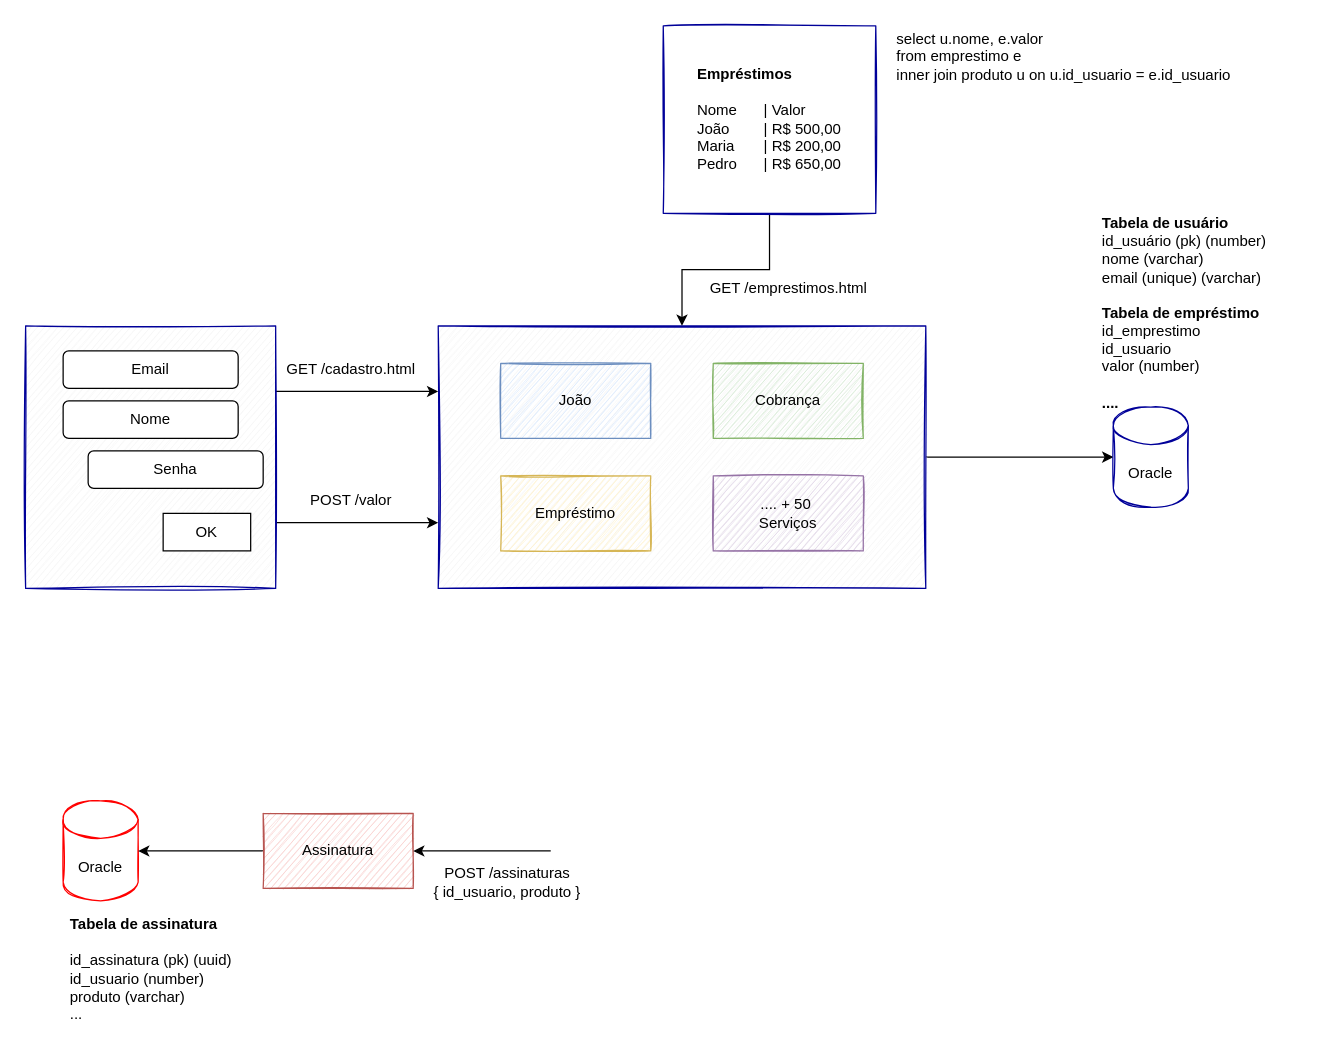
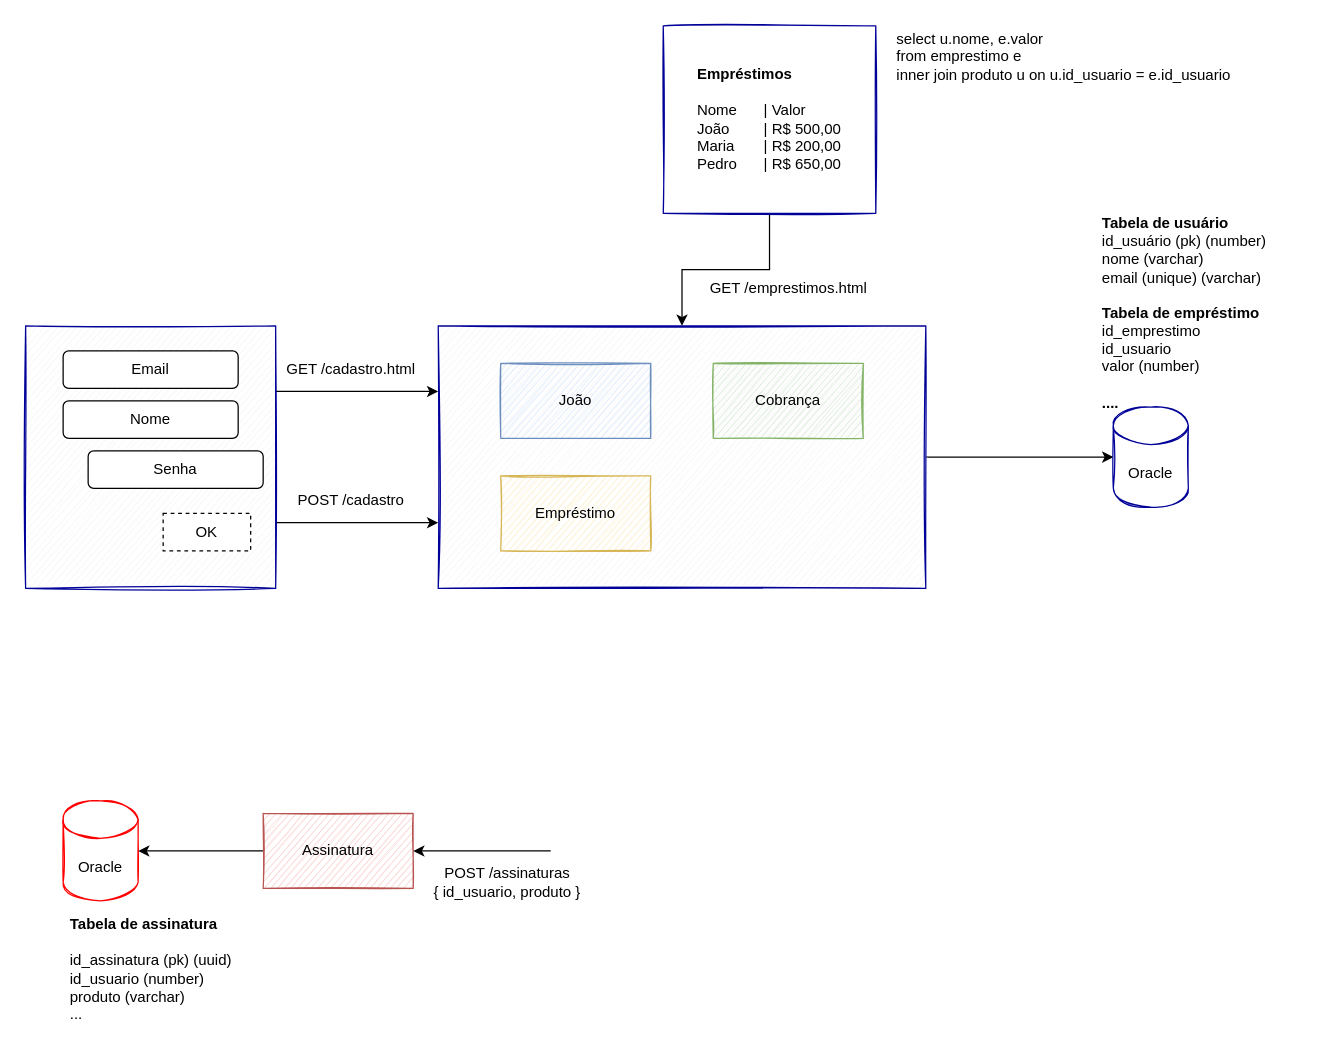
- <mxCell id="18" value="POST /valor" style="text;html=1;align=center;verticalAlign=middle;resizable=0;points=[];autosize=1;strokeColor=none;fillColor=none;" parent="1" vertex="1"><mxGeometry x="230" y="390" width="100" height="20" as="geometry" /></mxCell>
+ <mxCell id="18" value="POST /cadastro" style="text;html=1;align=center;verticalAlign=middle;resizable=0;points=[];autosize=1;strokeColor=none;fillColor=none;" parent="1" vertex="1"><mxGeometry x="230" y="390" width="100" height="20" as="geometry" /></mxCell>
- <mxCell id="7" value=".... + 50&amp;nbsp;&lt;br&gt;Serviços" style="rounded=0;whiteSpace=wrap;html=1;sketch=1;fillColor=#e1d5e7;strokeColor=#9673a6;" parent="1" vertex="1"><mxGeometry x="570" y="380" width="120" height="60" as="geometry" /></mxCell>
- <mxCell id="16" value="OK" style="rounded=0;whiteSpace=wrap;html=1;" parent="1" vertex="1"><mxGeometry x="130" y="410" width="70" height="30" as="geometry" /></mxCell>
+ <mxCell id="16" value="OK" style="rounded=0;whiteSpace=wrap;html=1;dashed=1;" parent="1" vertex="1"><mxGeometry x="130" y="410" width="70" height="30" as="geometry" /></mxCell>
